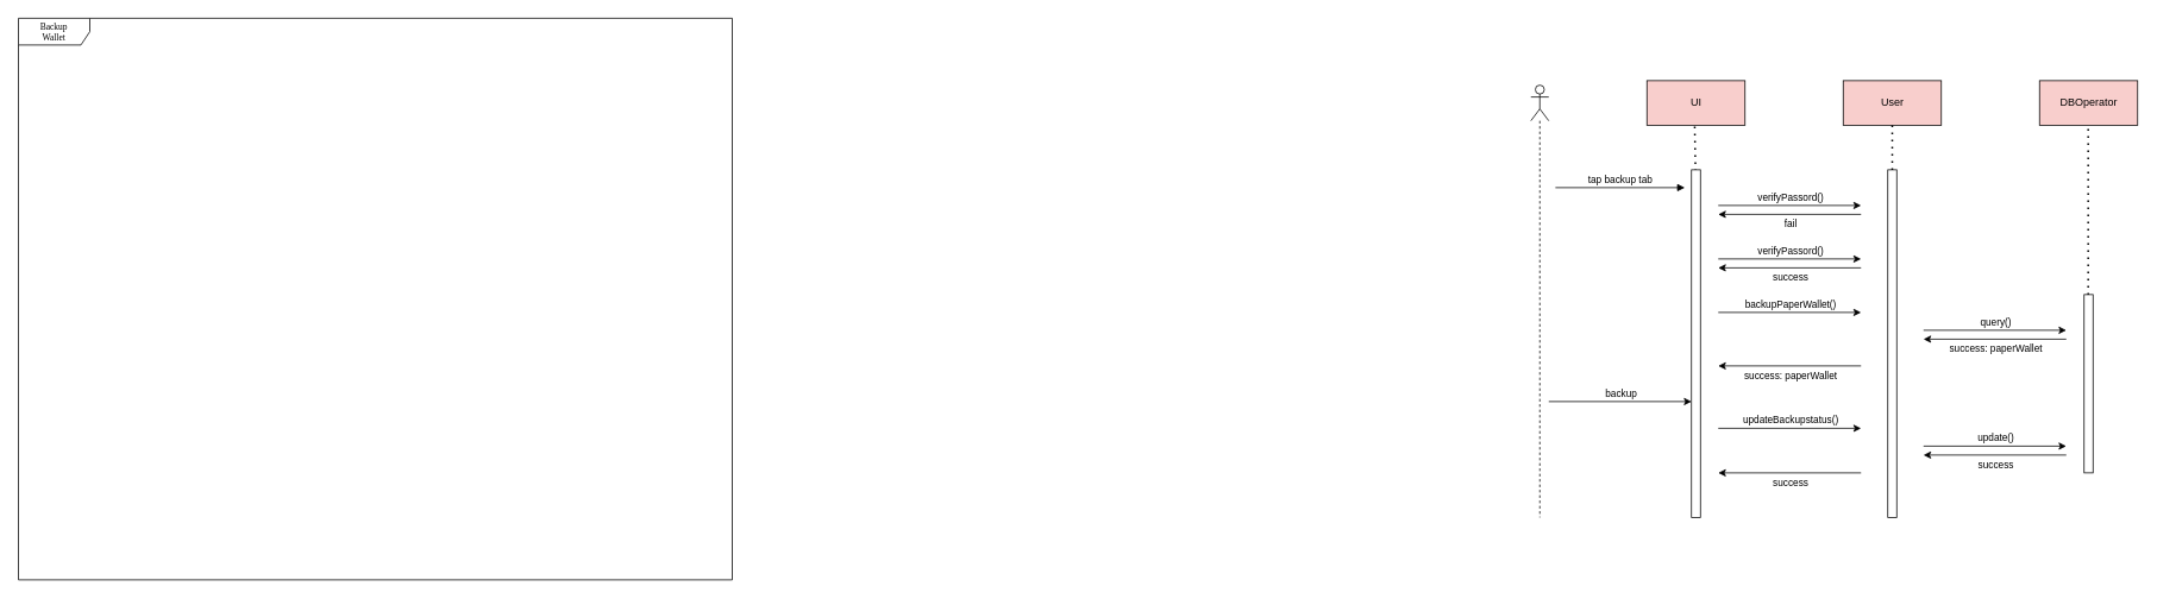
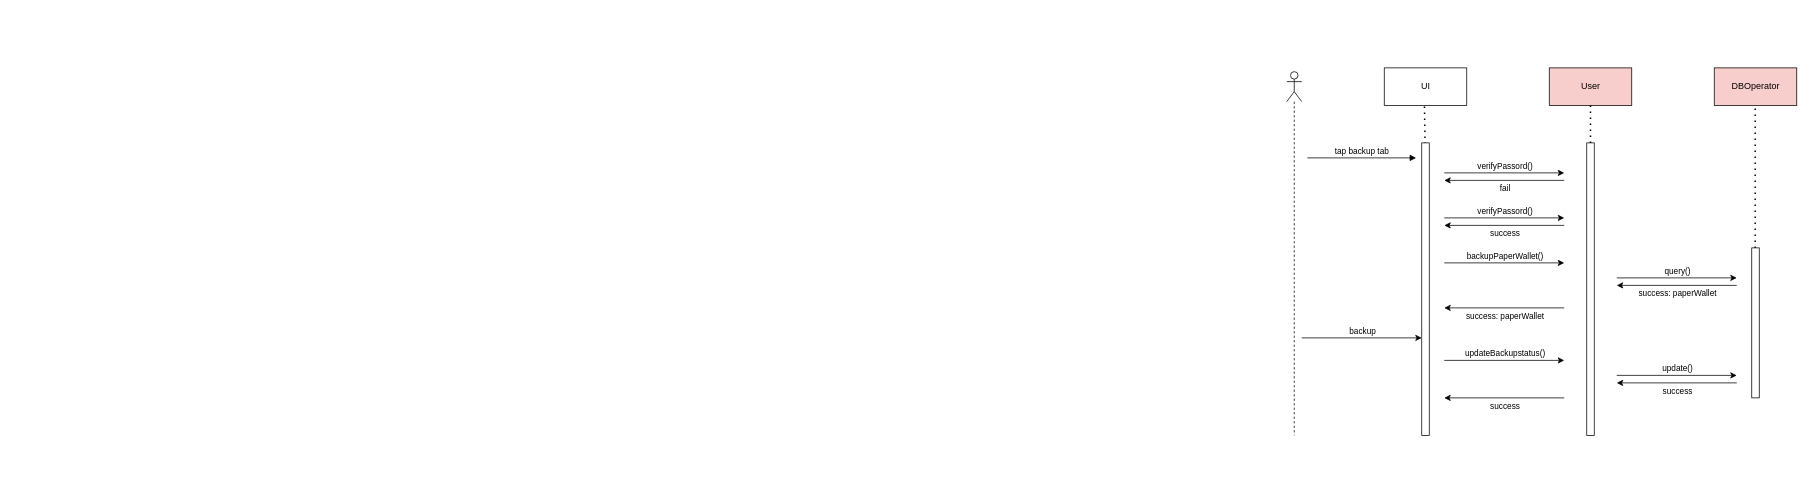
- <mxCell id="4" value="UI" style="html=1;fillColor=#f8cecc;" vertex="1" parent="1"><mxGeometry x="1845" y="90" width="110" height="50" as="geometry" /></mxCell>
+ <mxCell id="4" value="UI" style="html=1;" vertex="1" parent="1"><mxGeometry x="1845" y="90" width="110" height="50" as="geometry" /></mxCell>
- <mxCell id="2" value="Backup&lt;br&gt;Wallet" style="shape=umlFrame;whiteSpace=wrap;html=1;rounded=0;shadow=0;comic=0;labelBackgroundColor=none;strokeWidth=1;fontFamily=Verdana;fontSize=10;align=center;width=80;height=30;" vertex="1" parent="1"><mxGeometry x="20" y="20" width="800" height="630" as="geometry" /></mxCell>
